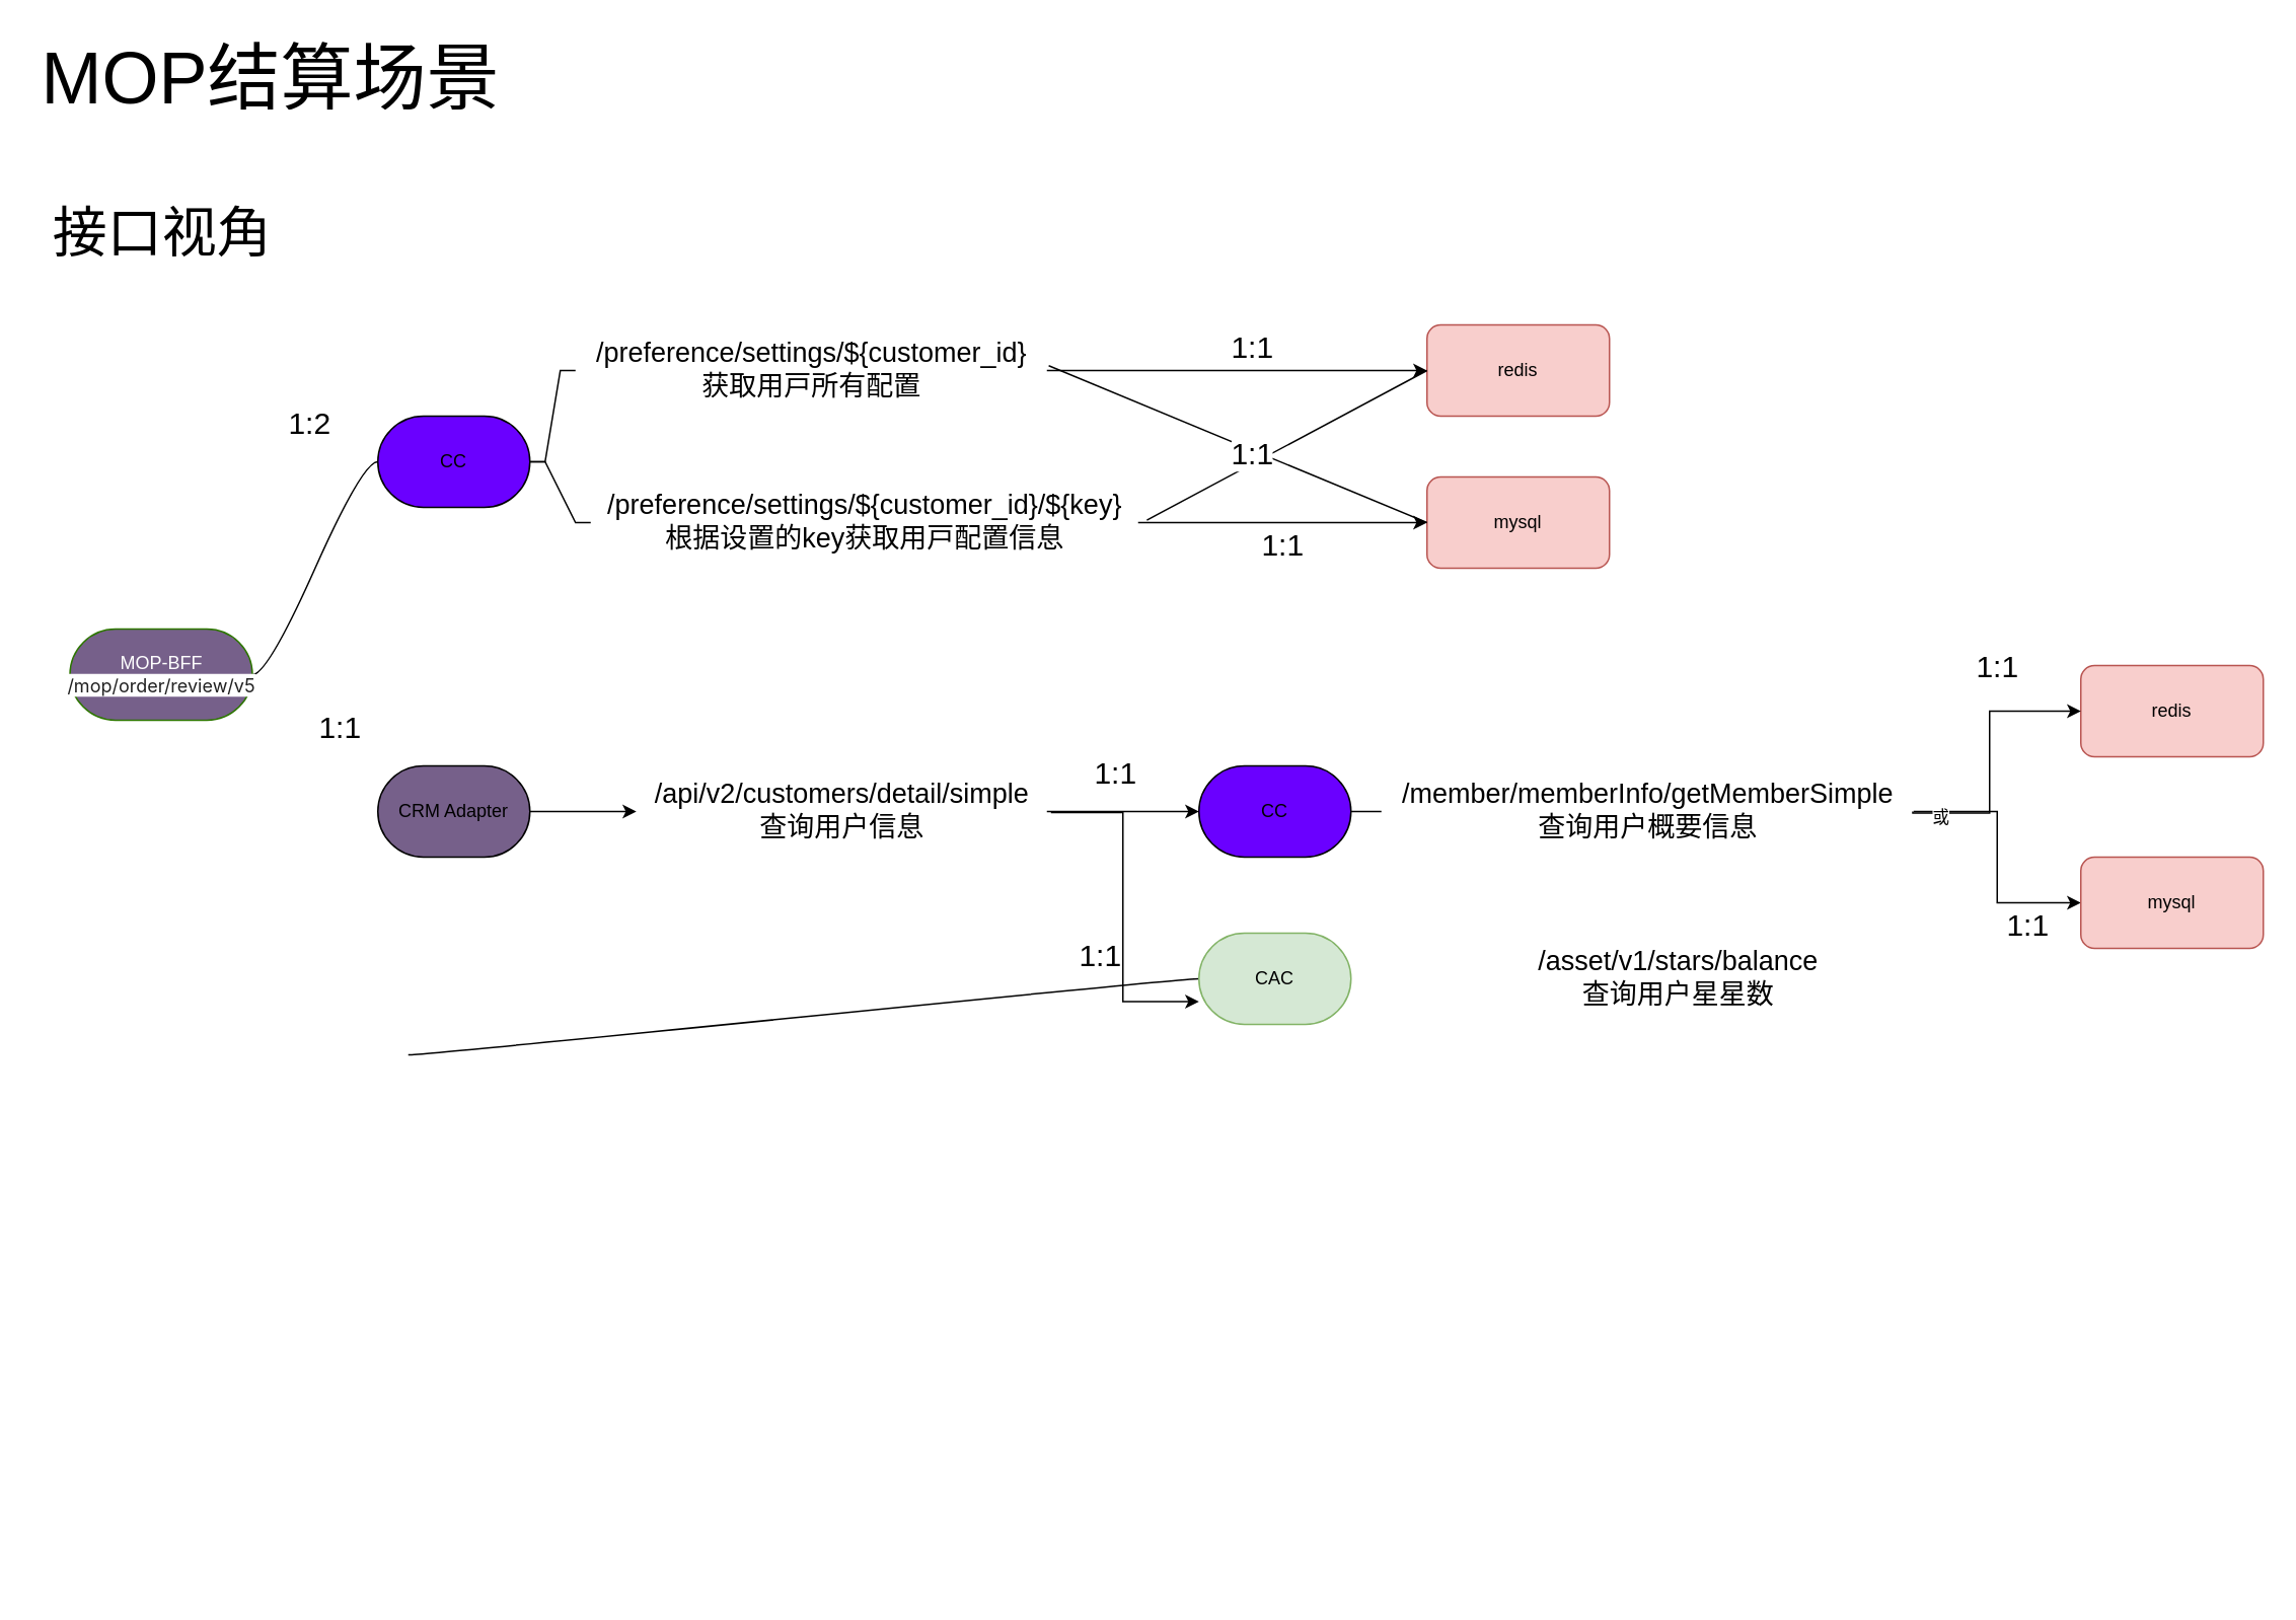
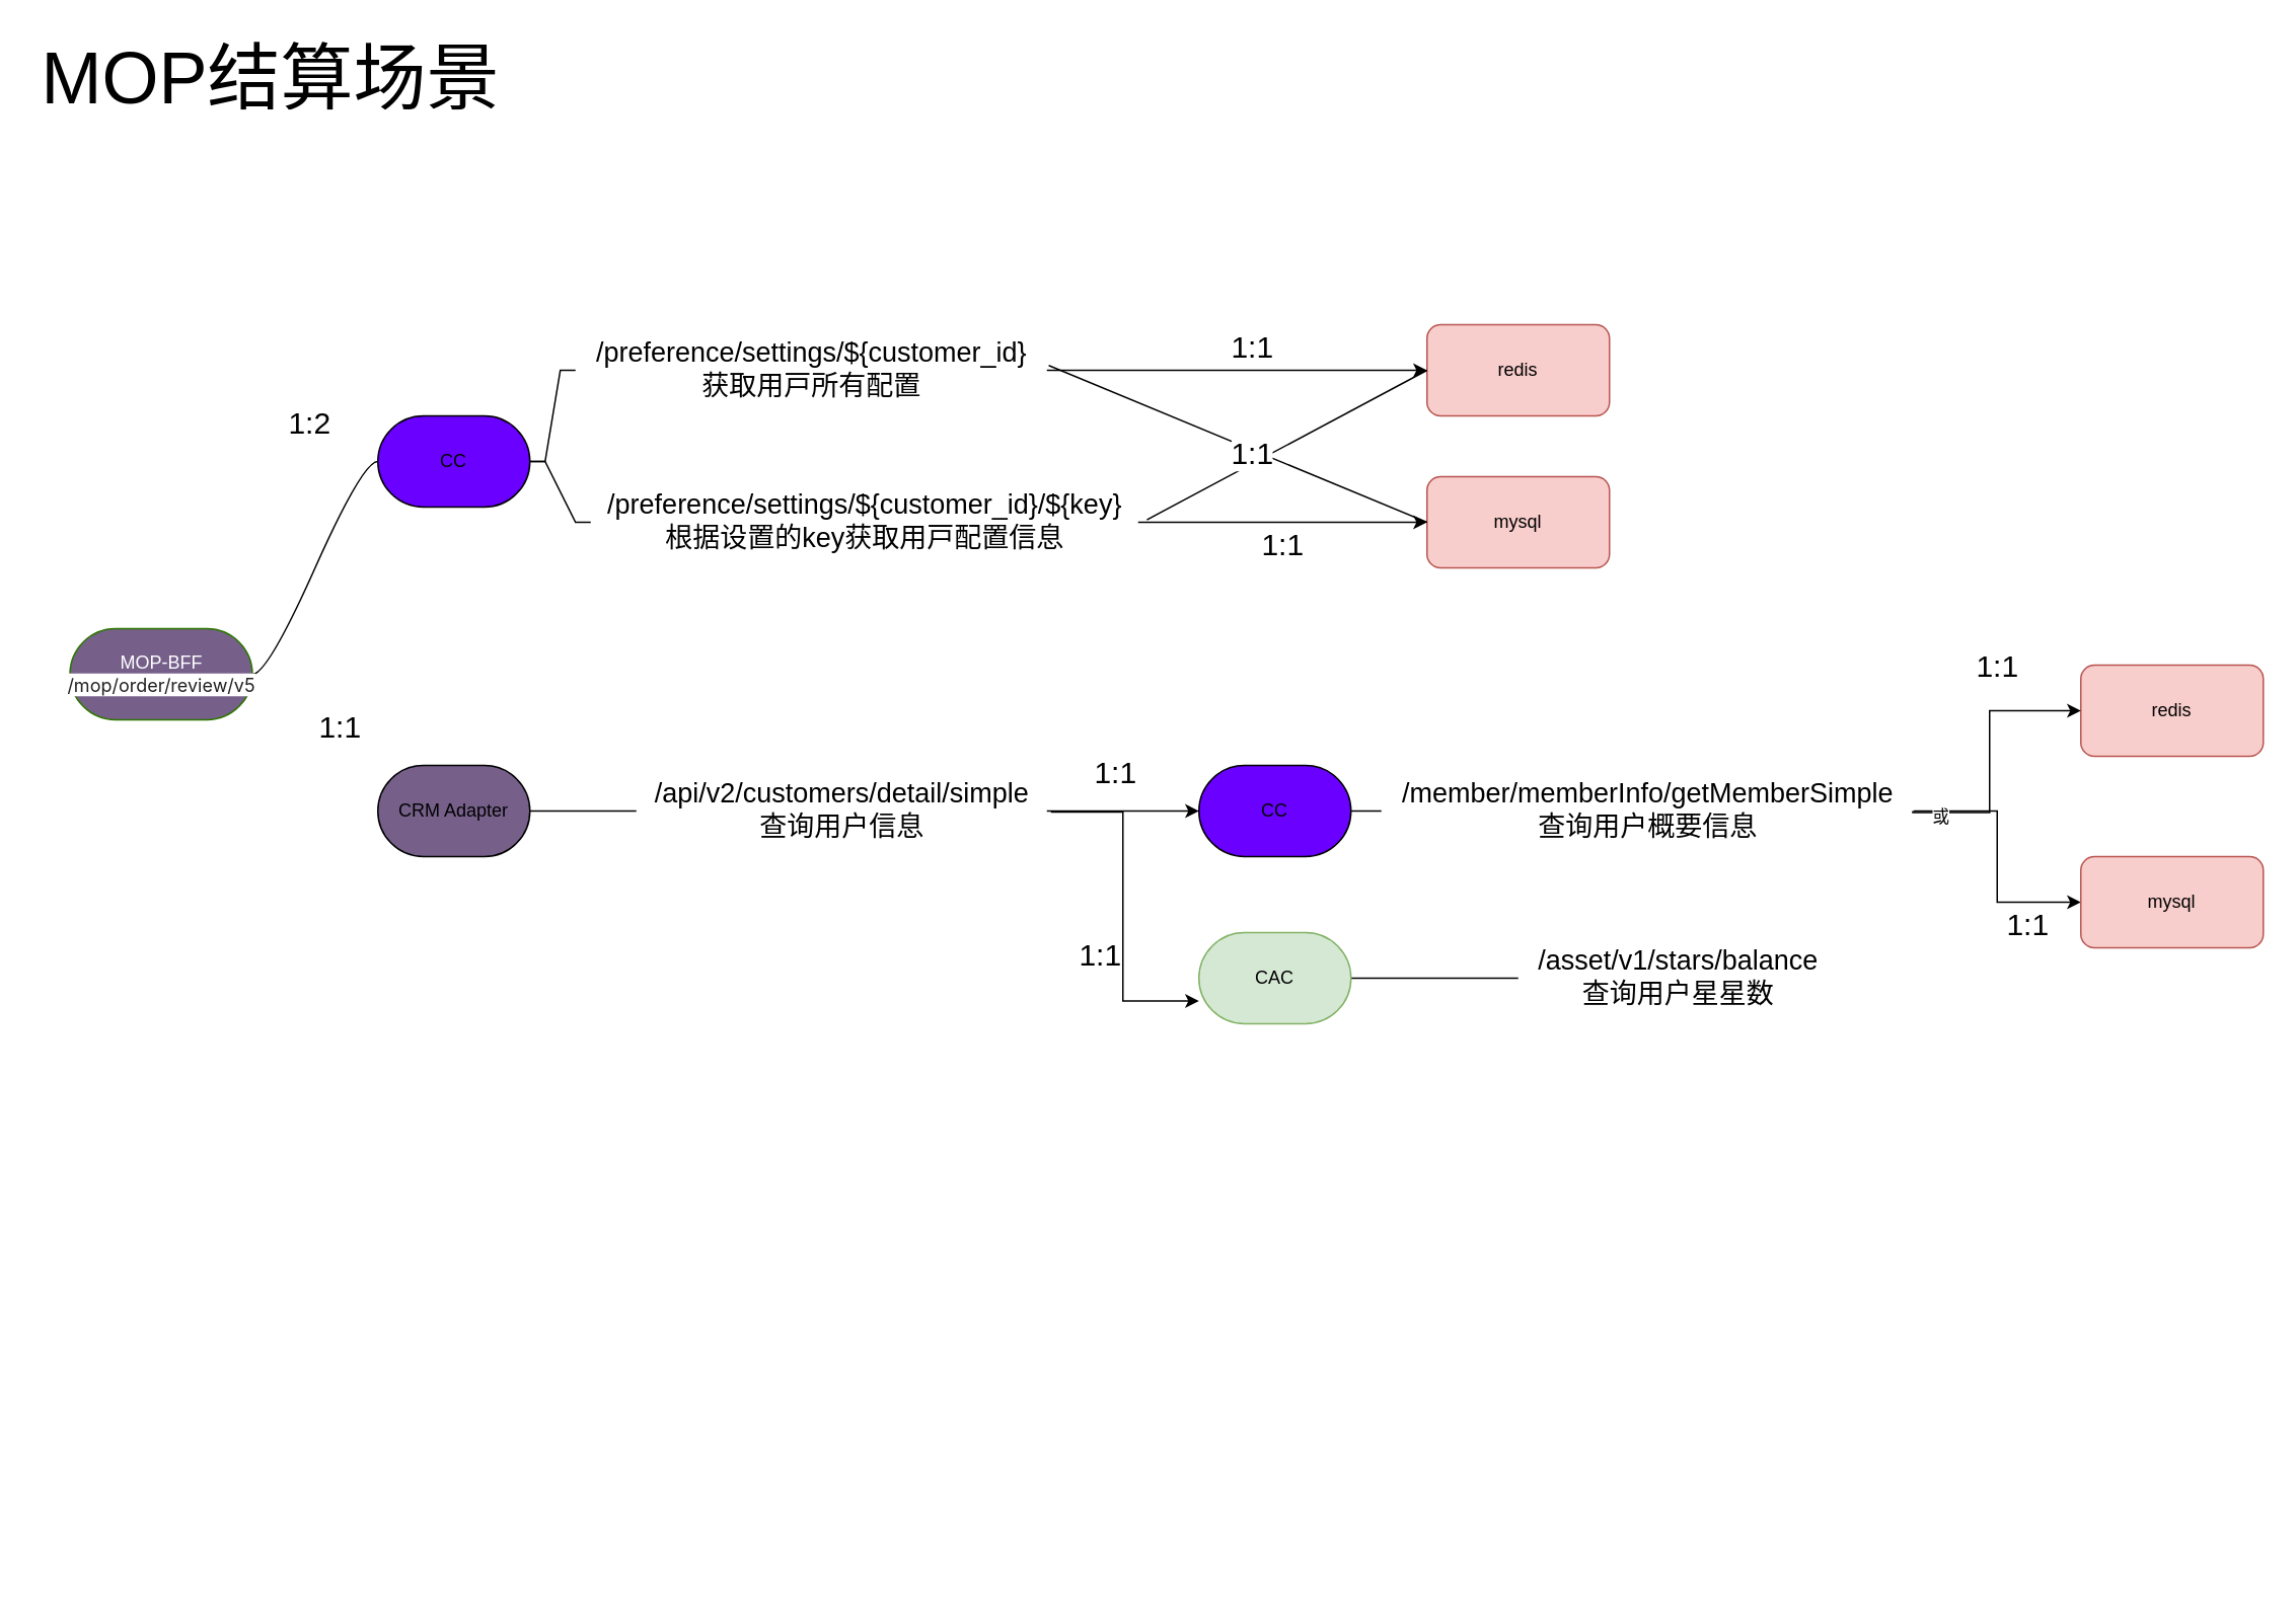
- <mxCell id="3" value="&lt;font style=&quot;font-size: 36px;&quot;&gt;接口视角&lt;/font&gt;" style="text;html=1;align=center;verticalAlign=middle;resizable=0;points=[];autosize=1;strokeColor=none;fillColor=none;" vertex="1" parent="1"><mxGeometry x="20.5" y="123" width="170" height="60" as="geometry" /></mxCell>
- <mxCell id="21" value="" style="edgeStyle=entityRelationEdgeStyle;rounded=0;orthogonalLoop=1;jettySize=auto;html=1;startArrow=none;endArrow=classic;segment=10;curved=1;sourcePerimeterSpacing=0;targetPerimeterSpacing=0;" edge="1" parent="1" source="22" target="25"><mxGeometry relative="1" as="geometry" /></mxCell>
+ <mxCell id="21" value="" style="edgeStyle=entityRelationEdgeStyle;rounded=0;orthogonalLoop=1;jettySize=auto;html=1;startArrow=none;endArrow=none;segment=10;curved=1;sourcePerimeterSpacing=0;targetPerimeterSpacing=0;" edge="1" parent="1" source="22" target="25"><mxGeometry relative="1" as="geometry" /></mxCell>
- <mxCell id="37" value="" style="edgeStyle=entityRelationEdgeStyle;rounded=0;orthogonalLoop=1;jettySize=auto;html=1;startArrow=none;endArrow=none;segment=10;curved=1;sourcePerimeterSpacing=0;targetPerimeterSpacing=0;" edge="1" parent="1" source="38" target="9"><mxGeometry relative="1" as="geometry" /></mxCell>
+ <mxCell id="37" value="" style="edgeStyle=entityRelationEdgeStyle;rounded=0;orthogonalLoop=1;jettySize=auto;html=1;startArrow=none;endArrow=none;segment=10;curved=1;sourcePerimeterSpacing=0;targetPerimeterSpacing=0;" edge="1" parent="1" source="38" target="40"><mxGeometry relative="1" as="geometry" /></mxCell>
